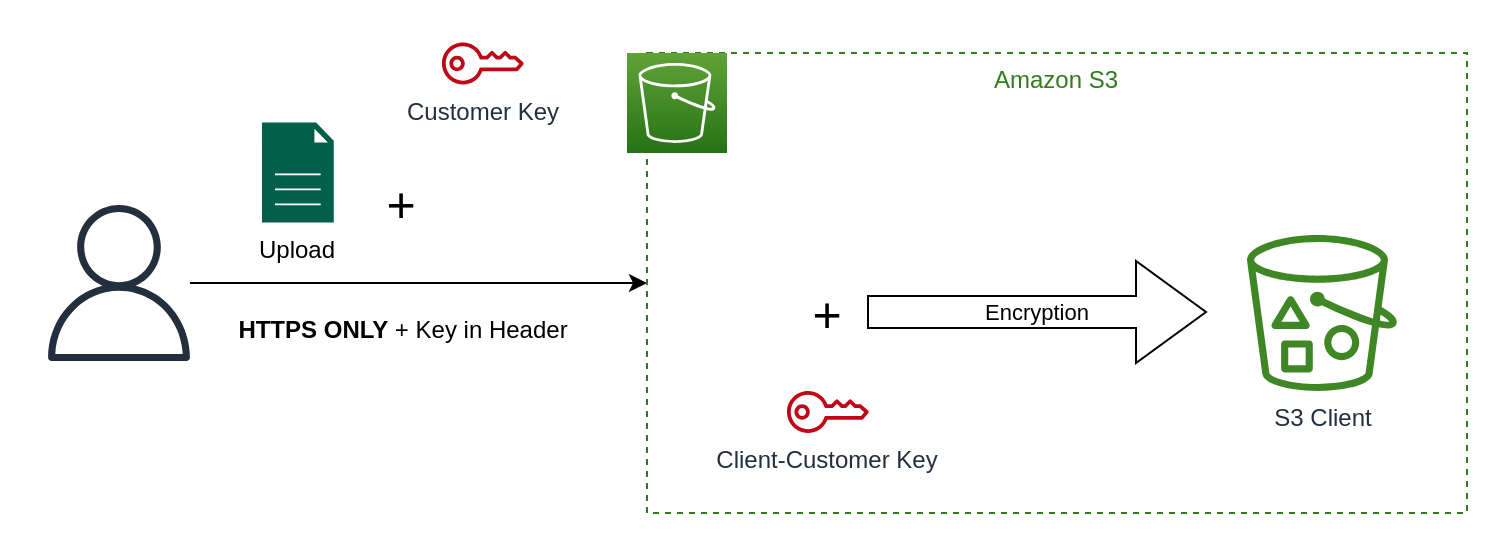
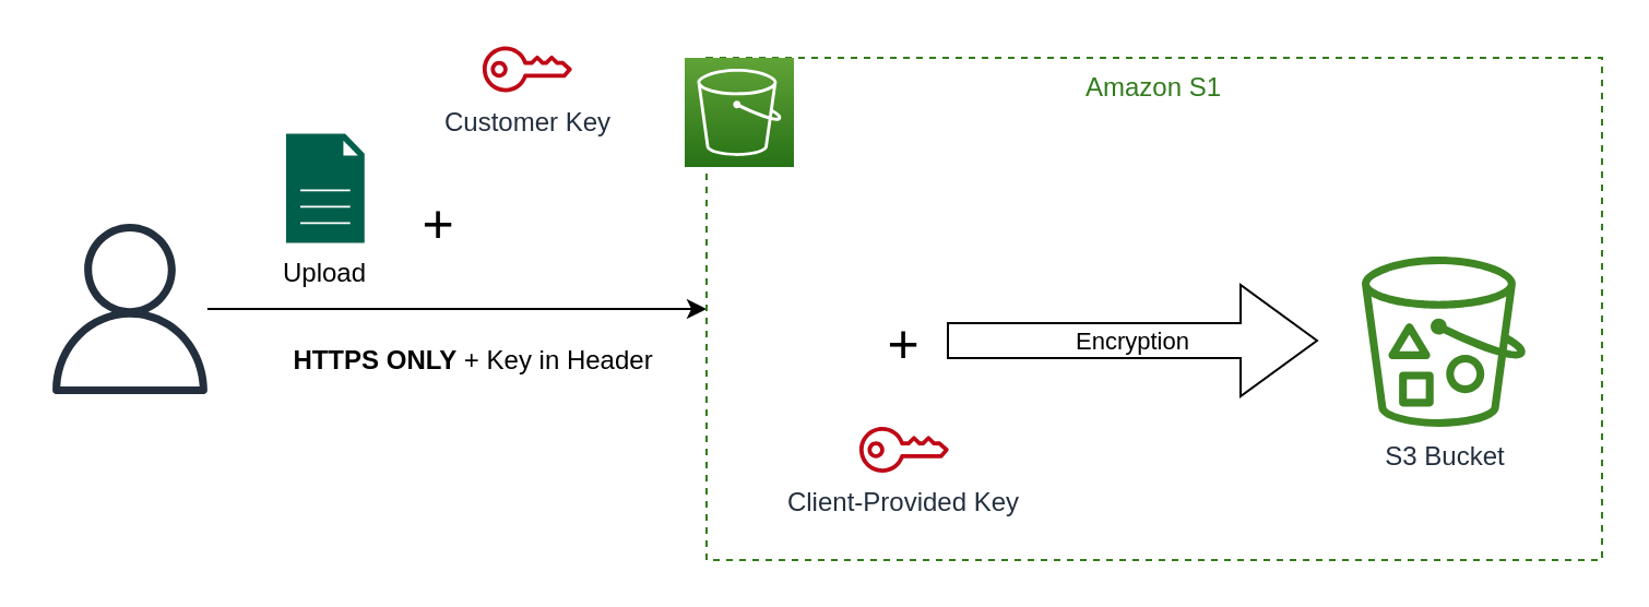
- <mxCell id="5" value="Amazon S3" style="fillColor=none;strokeColor=#347c1d;dashed=1;verticalAlign=top;fontStyle=0;fontColor=#327b1d;whiteSpace=wrap;html=1;" vertex="1" parent="1"><mxGeometry x="323" y="26" width="410" height="230" as="geometry" /></mxCell>
+ <mxCell id="5" value="Amazon S1" style="fillColor=none;strokeColor=#347c1d;dashed=1;verticalAlign=top;fontStyle=0;fontColor=#327b1d;whiteSpace=wrap;html=1;" vertex="1" parent="1"><mxGeometry x="323" y="26" width="410" height="230" as="geometry" /></mxCell>
- <mxCell id="7" value="&lt;b&gt;HTTPS ONLY&lt;/b&gt; + Key in Header" style="text;html=1;align=center;verticalAlign=middle;resizable=0;points=[];autosize=1;strokeColor=none;fillColor=none;" vertex="1" parent="1"><mxGeometry x="105.95" y="150" width="190" height="30" as="geometry" /></mxCell>
+ <mxCell id="7" value="&lt;b&gt;HTTPS ONLY&lt;/b&gt; + Key in Header" style="text;html=1;align=center;verticalAlign=middle;resizable=0;points=[];autosize=1;strokeColor=none;fillColor=none;" vertex="1" parent="1"><mxGeometry x="120.95" y="150" width="190" height="30" as="geometry" /></mxCell>
- <mxCell id="9" value="S3 Client" style="sketch=0;outlineConnect=0;fontColor=#232F3E;gradientColor=none;fillColor=#3F8624;strokeColor=none;dashed=0;verticalLabelPosition=bottom;verticalAlign=top;align=center;html=1;fontSize=12;fontStyle=0;aspect=fixed;pointerEvents=1;shape=mxgraph.aws4.bucket_with_objects;" vertex="1" parent="1"><mxGeometry x="623" y="117" width="75" height="78" as="geometry" /></mxCell>
+ <mxCell id="9" value="S3 Bucket" style="sketch=0;outlineConnect=0;fontColor=#232F3E;gradientColor=none;fillColor=#3F8624;strokeColor=none;dashed=0;verticalLabelPosition=bottom;verticalAlign=top;align=center;html=1;fontSize=12;fontStyle=0;aspect=fixed;pointerEvents=1;shape=mxgraph.aws4.bucket_with_objects;" vertex="1" parent="1"><mxGeometry x="623" y="117" width="75" height="78" as="geometry" /></mxCell>
- <mxCell id="8" value="Client-Customer Key" style="sketch=0;outlineConnect=0;fontColor=#232F3E;gradientColor=none;fillColor=#BF0816;strokeColor=none;dashed=0;verticalLabelPosition=bottom;verticalAlign=top;align=center;html=1;fontSize=12;fontStyle=0;aspect=fixed;pointerEvents=1;shape=mxgraph.aws4.addon;" vertex="1" parent="1"><mxGeometry x="393" y="195" width="40.95" height="21" as="geometry" /></mxCell>
+ <mxCell id="8" value="Client-Provided Key" style="sketch=0;outlineConnect=0;fontColor=#232F3E;gradientColor=none;fillColor=#BF0816;strokeColor=none;dashed=0;verticalLabelPosition=bottom;verticalAlign=top;align=center;html=1;fontSize=12;fontStyle=0;aspect=fixed;pointerEvents=1;shape=mxgraph.aws4.addon;" vertex="1" parent="1"><mxGeometry x="393" y="195" width="40.95" height="21" as="geometry" /></mxCell>
